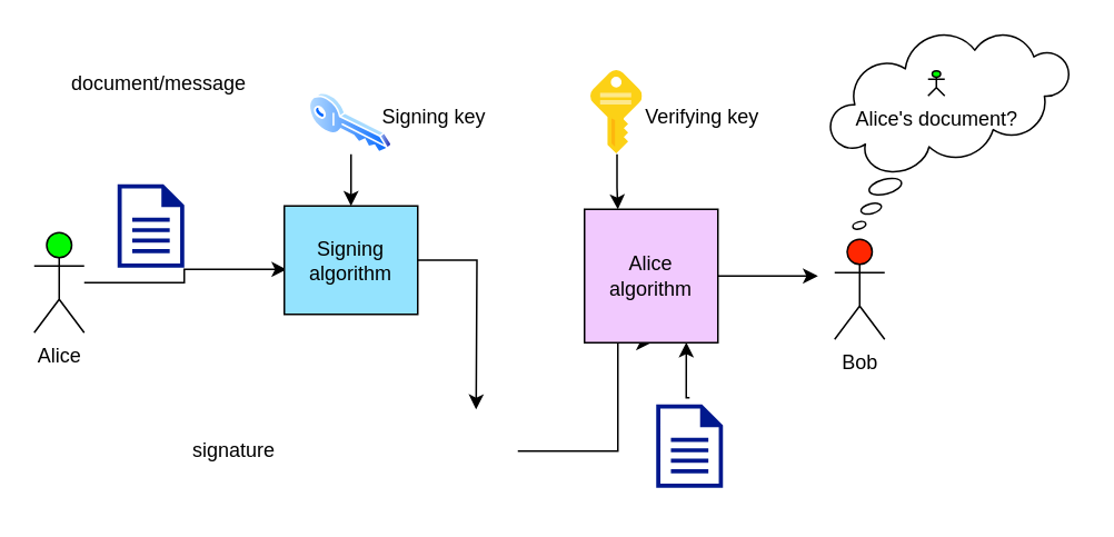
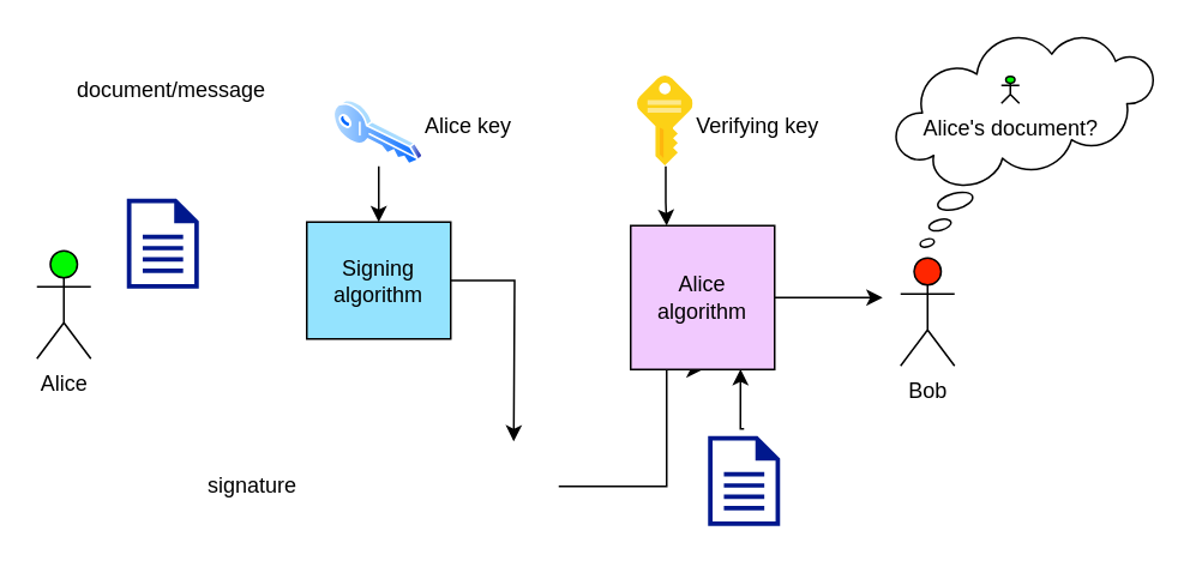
- <mxCell id="11" value="Signing key&lt;br&gt;" style="text;html=1;strokeColor=none;fillColor=none;align=center;verticalAlign=middle;whiteSpace=wrap;rounded=0;" vertex="1" parent="1"><mxGeometry x="220" y="55" width="80" height="30" as="geometry" /></mxCell>
+ <mxCell id="11" value="Alice key&lt;br&gt;" style="text;html=1;strokeColor=none;fillColor=none;align=center;verticalAlign=middle;whiteSpace=wrap;rounded=0;" vertex="1" parent="1"><mxGeometry x="220" y="55" width="80" height="30" as="geometry" /></mxCell>
- <mxCell id="7" style="edgeStyle=orthogonalEdgeStyle;rounded=0;orthogonalLoop=1;jettySize=auto;html=1;entryX=0.017;entryY=0.585;entryDx=0;entryDy=0;entryPerimeter=0;" edge="1" parent="1" source="8" target="10"><mxGeometry relative="1" as="geometry" /></mxCell>
